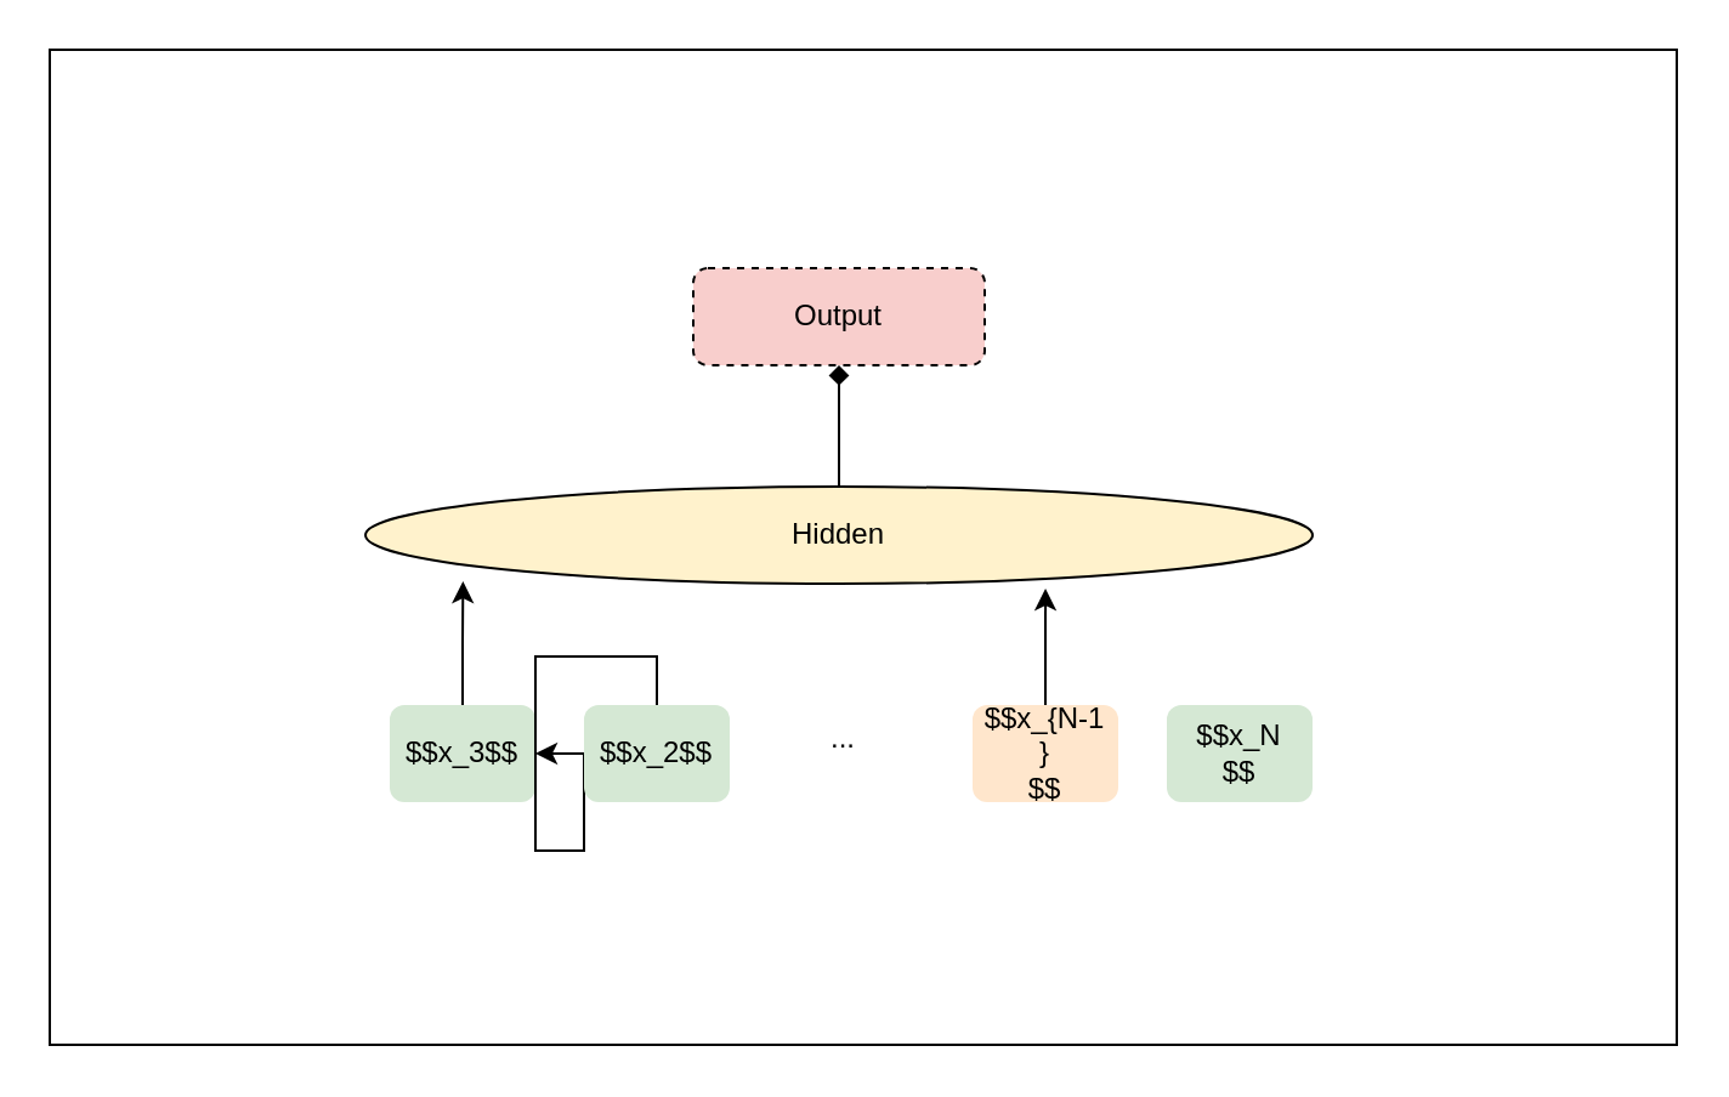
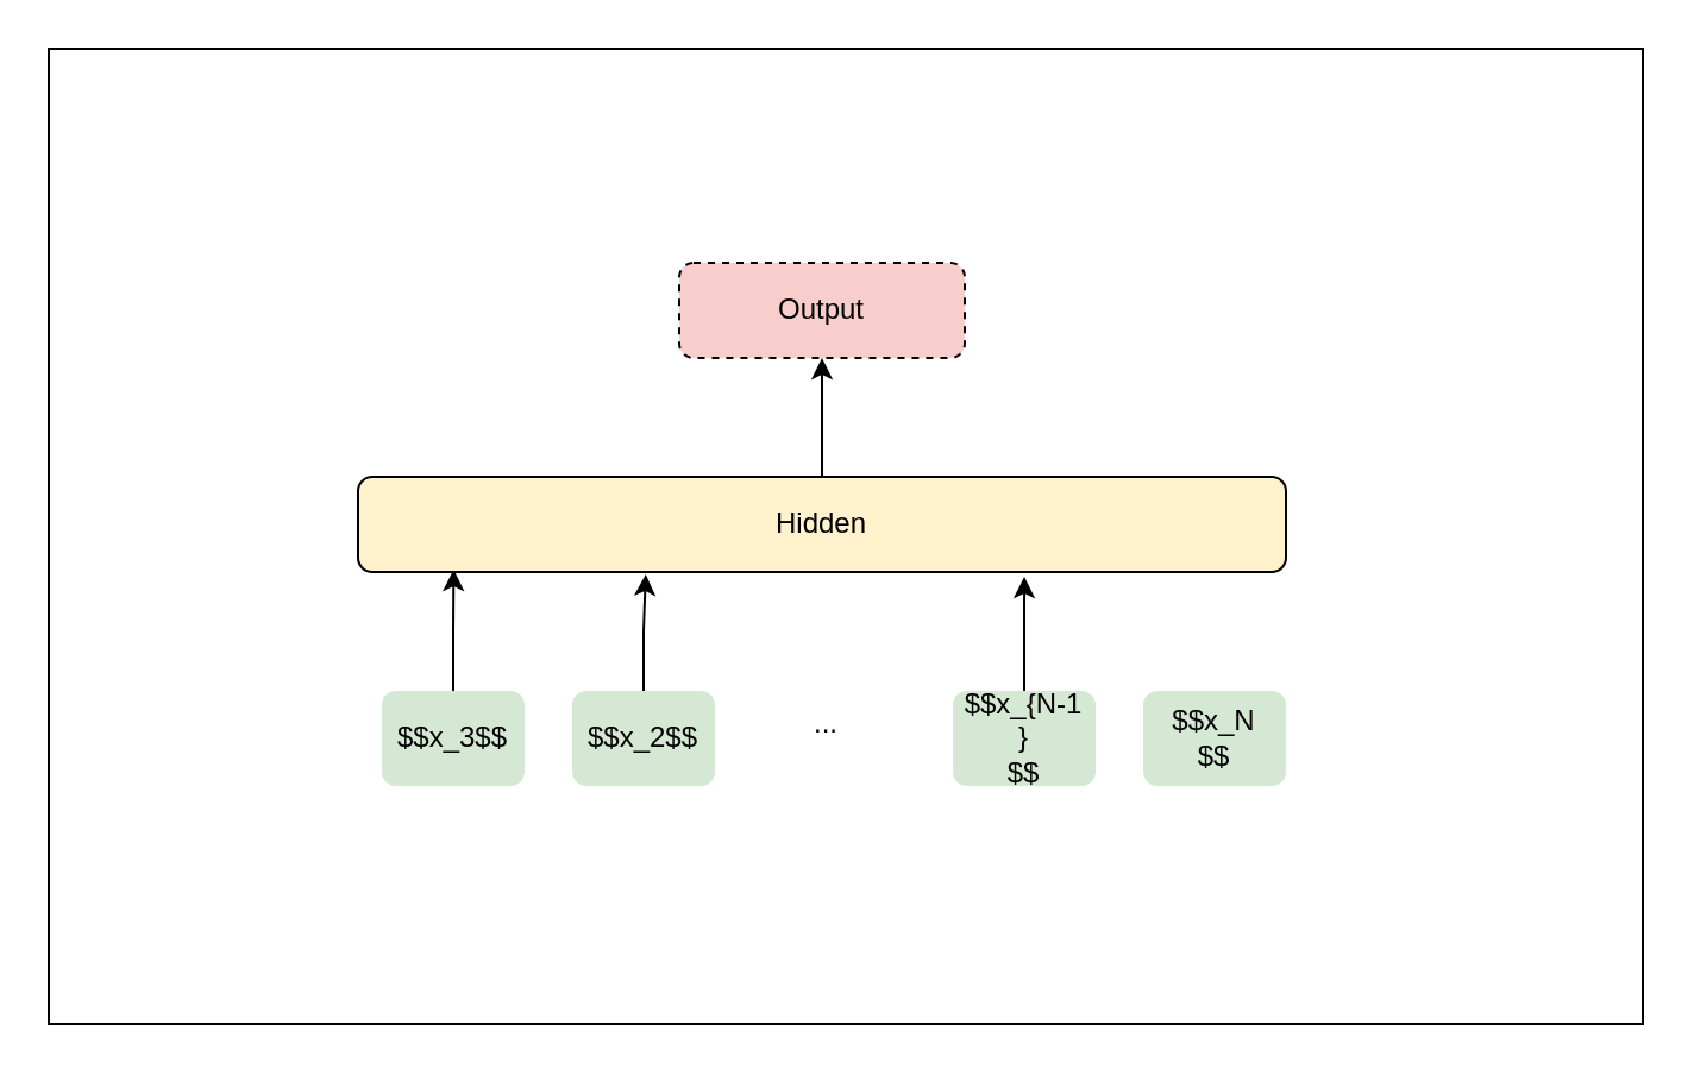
- <mxCell id="13" style="edgeStyle=orthogonalEdgeStyle;rounded=0;orthogonalLoop=1;endArrow=diamond;" edge="1" parent="1" source="11" target="12"><mxGeometry relative="1" as="geometry" /></mxCell>
+ <mxCell id="13" style="edgeStyle=orthogonalEdgeStyle;rounded=0;orthogonalLoop=1;" edge="1" parent="1" source="11" target="12"><mxGeometry relative="1" as="geometry" /></mxCell>
- <mxCell id="11" value="Hidden" style="ellipse;whiteSpace=wrap;html=1;fillColor=#fff2cc;" vertex="1" parent="1"><mxGeometry x="150" y="200" width="390" height="40" as="geometry" /></mxCell>
+ <mxCell id="11" value="Hidden" style="rounded=1;whiteSpace=wrap;html=1;fillColor=#fff2cc;" vertex="1" parent="1"><mxGeometry x="150" y="200" width="390" height="40" as="geometry" /></mxCell>
- <mxCell id="9" value="$$x_{N-1&lt;br&gt;}&lt;br&gt;$$" style="rounded=1;whiteSpace=wrap;html=1;strokeColor=none;fillColor=#ffe6cc;" vertex="1" parent="1"><mxGeometry x="400" y="290" width="60" height="40" as="geometry" /></mxCell>
+ <mxCell id="9" value="$$x_{N-1&lt;br&gt;}&lt;br&gt;$$" style="rounded=1;whiteSpace=wrap;html=1;strokeColor=none;fillColor=#d5e8d4;" vertex="1" parent="1"><mxGeometry x="400" y="290" width="60" height="40" as="geometry" /></mxCell>
- <mxCell id="5" style="edgeStyle=orthogonalEdgeStyle;rounded=0;orthogonalLoop=1;jettySize=auto;html=1;exitX=0.5;exitY=0;exitDx=0;exitDy=0;" edge="1" parent="1" source="6" target="4"><mxGeometry relative="1" as="geometry" /></mxCell>
+ <mxCell id="5" style="edgeStyle=orthogonalEdgeStyle;rounded=0;orthogonalLoop=1;jettySize=auto;html=1;exitX=0.5;exitY=0;exitDx=0;exitDy=0;entryX=0.31;entryY=1.025;entryDx=0;entryDy=0;entryPerimeter=0;" edge="1" parent="1" source="6" target="11"><mxGeometry relative="1" as="geometry" /></mxCell>
